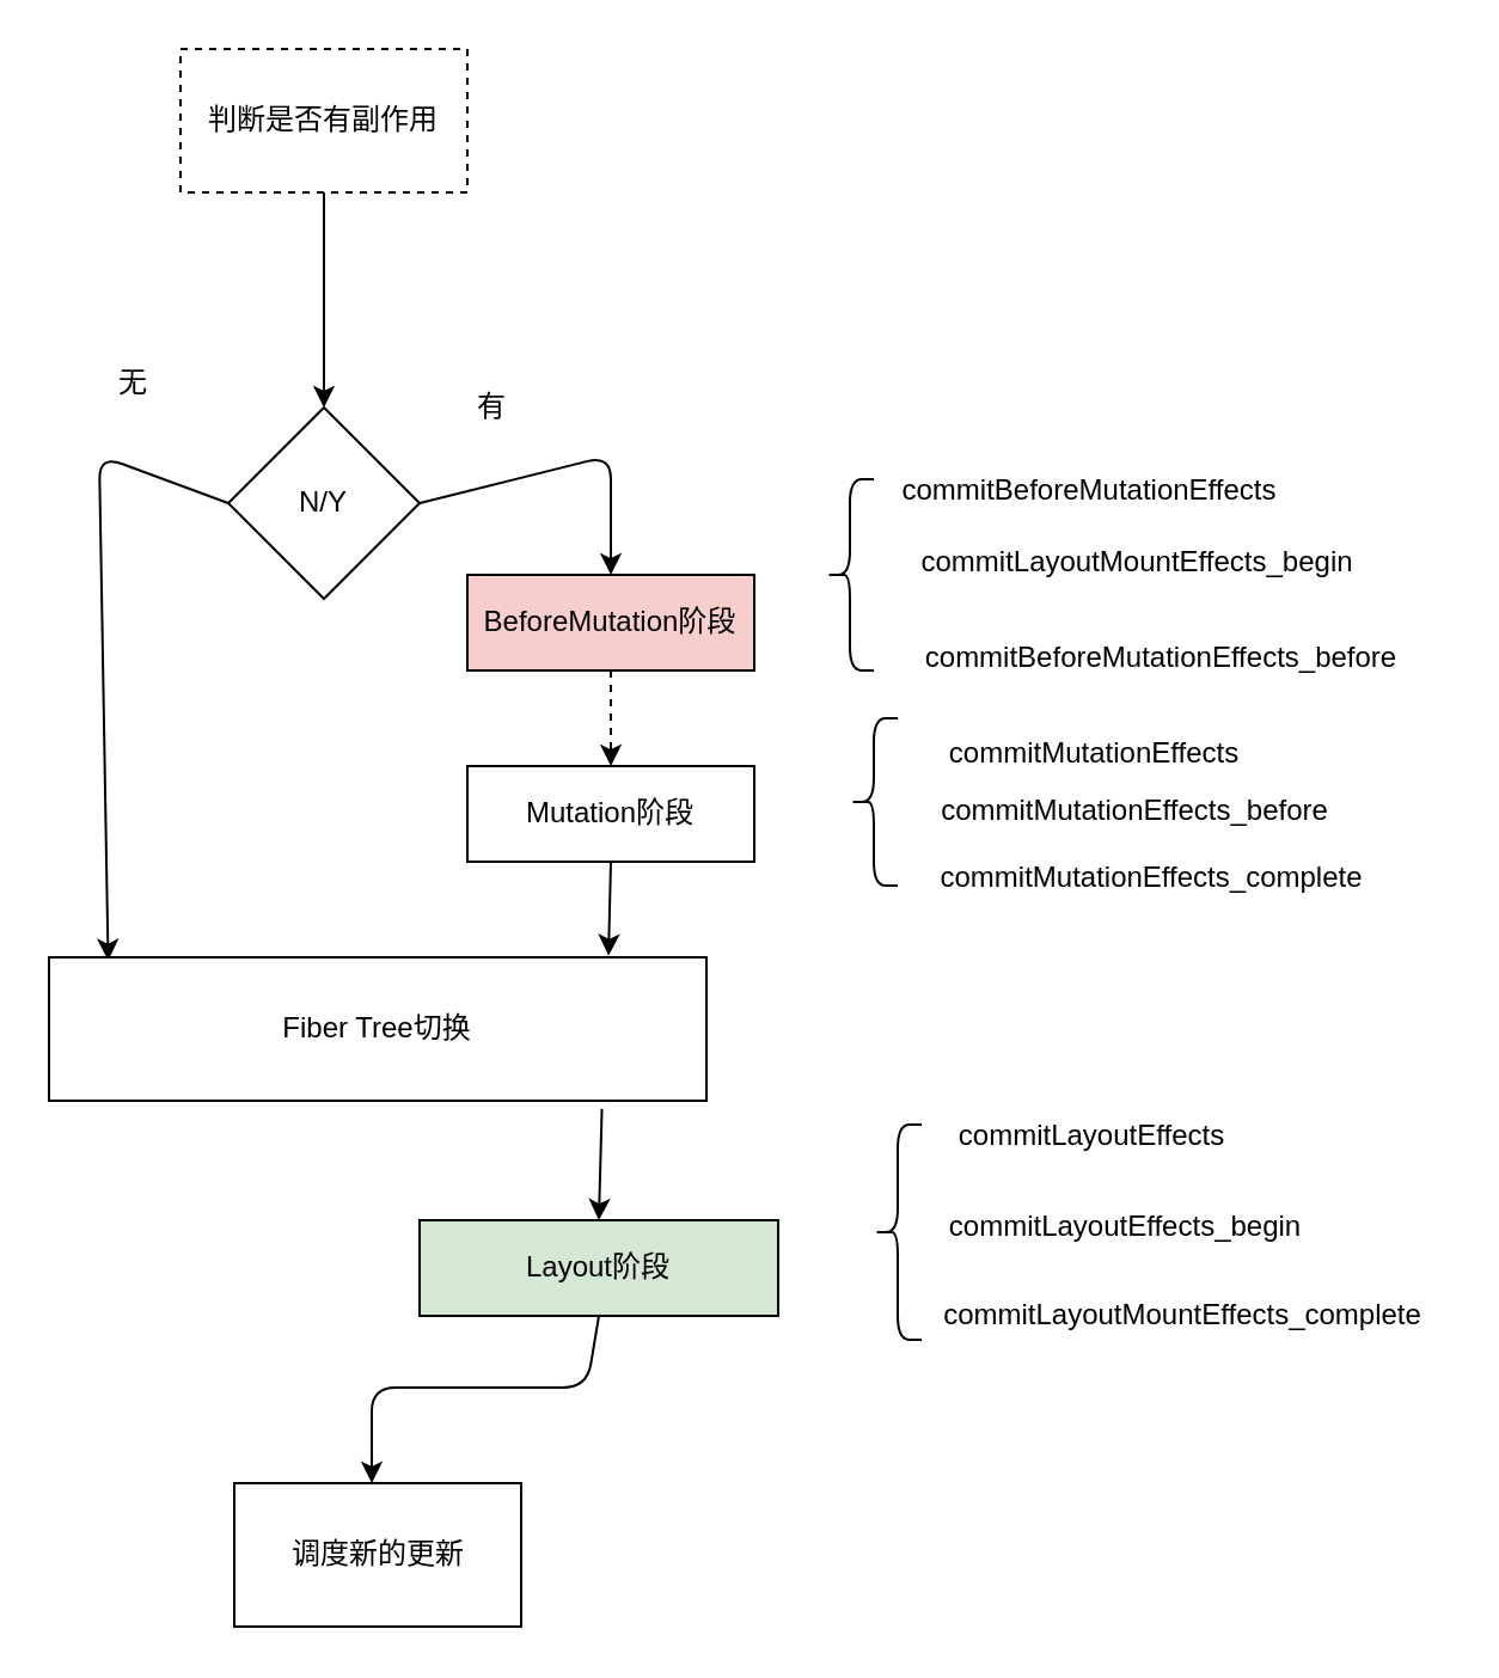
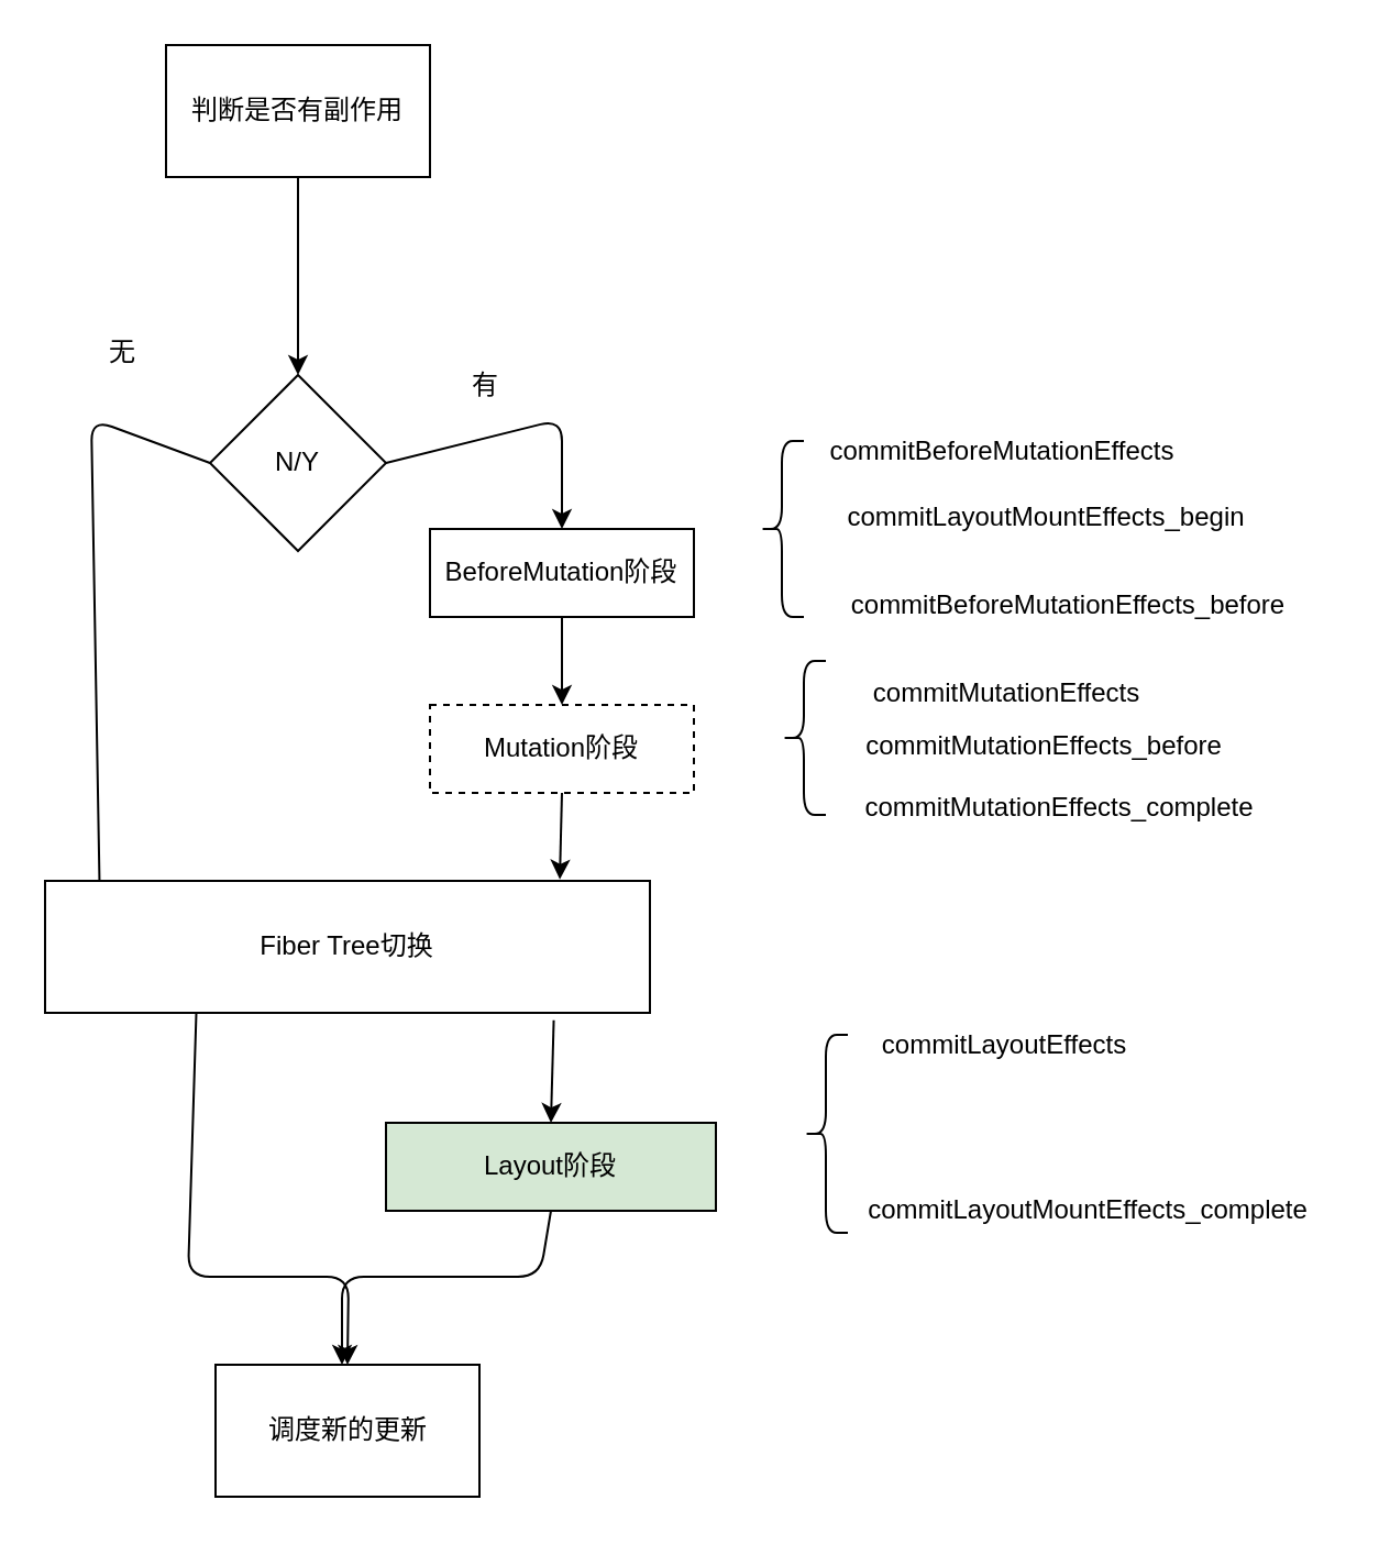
- <mxCell id="3" value="判断是否有副作用" style="whiteSpace=wrap;html=1;dashed=1;" vertex="1" parent="1"><mxGeometry x="75" y="20" width="120" height="60" as="geometry" /></mxCell>
+ <mxCell id="3" value="判断是否有副作用" style="whiteSpace=wrap;html=1;" vertex="1" parent="1"><mxGeometry x="75" y="20" width="120" height="60" as="geometry" /></mxCell>
- <mxCell id="15" value="有" style="text;html=1;align=center;verticalAlign=middle;resizable=0;points=[];autosize=1;strokeColor=none;fillColor=none;" vertex="1" parent="1"><mxGeometry x="185" y="155" width="40" height="30" as="geometry" /></mxCell>
+ <mxCell id="15" value="有" style="text;html=1;align=center;verticalAlign=middle;resizable=0;points=[];autosize=1;strokeColor=none;fillColor=none;" vertex="1" parent="1"><mxGeometry x="200" y="160" width="40" height="30" as="geometry" /></mxCell>
- <mxCell id="12" value="BeforeMutation阶段" style="whiteSpace=wrap;html=1;fillColor=#f8cecc;" vertex="1" parent="1"><mxGeometry x="195" y="240" width="120" height="40" as="geometry" /></mxCell>
+ <mxCell id="12" value="BeforeMutation阶段" style="whiteSpace=wrap;html=1;" vertex="1" parent="1"><mxGeometry x="195" y="240" width="120" height="40" as="geometry" /></mxCell>
- <mxCell id="11" style="edgeStyle=none;html=1;exitX=0.5;exitY=1;exitDx=0;exitDy=0;dashed=1;" edge="1" parent="1" source="12" target="14"><mxGeometry relative="1" as="geometry" /></mxCell>
+ <mxCell id="11" style="edgeStyle=none;html=1;exitX=0.5;exitY=1;exitDx=0;exitDy=0;" edge="1" parent="1" source="12" target="14"><mxGeometry relative="1" as="geometry" /></mxCell>
- <mxCell id="14" value="Mutation阶段" style="whiteSpace=wrap;html=1;" vertex="1" parent="1"><mxGeometry x="195" y="320" width="120" height="40" as="geometry" /></mxCell>
+ <mxCell id="14" value="Mutation阶段" style="whiteSpace=wrap;html=1;dashed=1;" vertex="1" parent="1"><mxGeometry x="195" y="320" width="120" height="40" as="geometry" /></mxCell>
- <mxCell id="4" style="edgeStyle=none;html=1;exitX=0;exitY=0.5;exitDx=0;exitDy=0;entryX=0.09;entryY=0.022;entryDx=0;entryDy=0;entryPerimeter=0;" edge="1" parent="1" source="6" target="9"><mxGeometry relative="1" as="geometry"><Array as="points"><mxPoint x="41" y="190" /></Array></mxGeometry></mxCell>
+ <mxCell id="4" style="edgeStyle=none;html=1;exitX=0;exitY=0.5;exitDx=0;exitDy=0;entryX=0.09;entryY=0.022;entryDx=0;entryDy=0;entryPerimeter=0;endArrow=none;" edge="1" parent="1" source="6" target="9"><mxGeometry relative="1" as="geometry"><Array as="points"><mxPoint x="41" y="190" /></Array></mxGeometry></mxCell>
- <mxCell id="29" value="commitLayoutEffects_begin" style="text;html=1;align=center;verticalAlign=middle;resizable=0;points=[];autosize=1;strokeColor=none;fillColor=none;" vertex="1" parent="1"><mxGeometry x="385" y="498" width="170" height="30" as="geometry" /></mxCell>
+ <mxCell id="8" style="edgeStyle=none;html=1;exitX=0.25;exitY=1;exitDx=0;exitDy=0;entryX=0.5;entryY=0;entryDx=0;entryDy=0;" edge="1" parent="1" source="9" target="18"><mxGeometry relative="1" as="geometry"><Array as="points"><mxPoint x="85" y="580" /><mxPoint x="158" y="580" /></Array></mxGeometry></mxCell>
